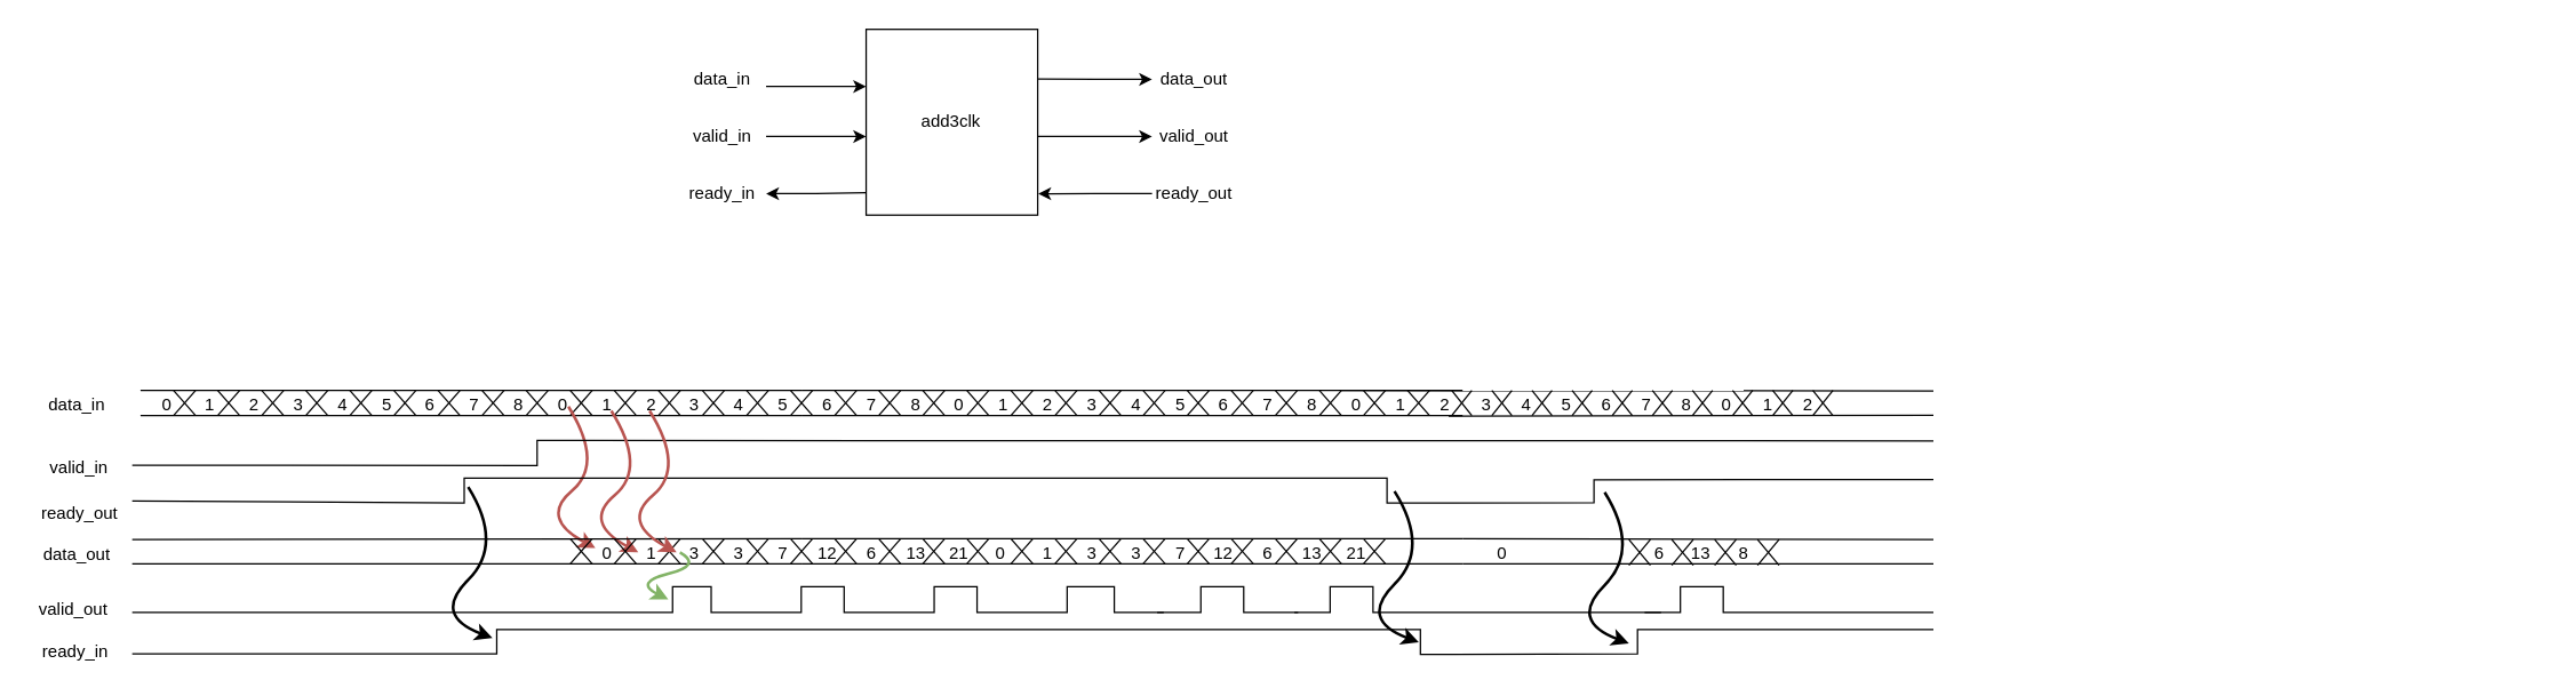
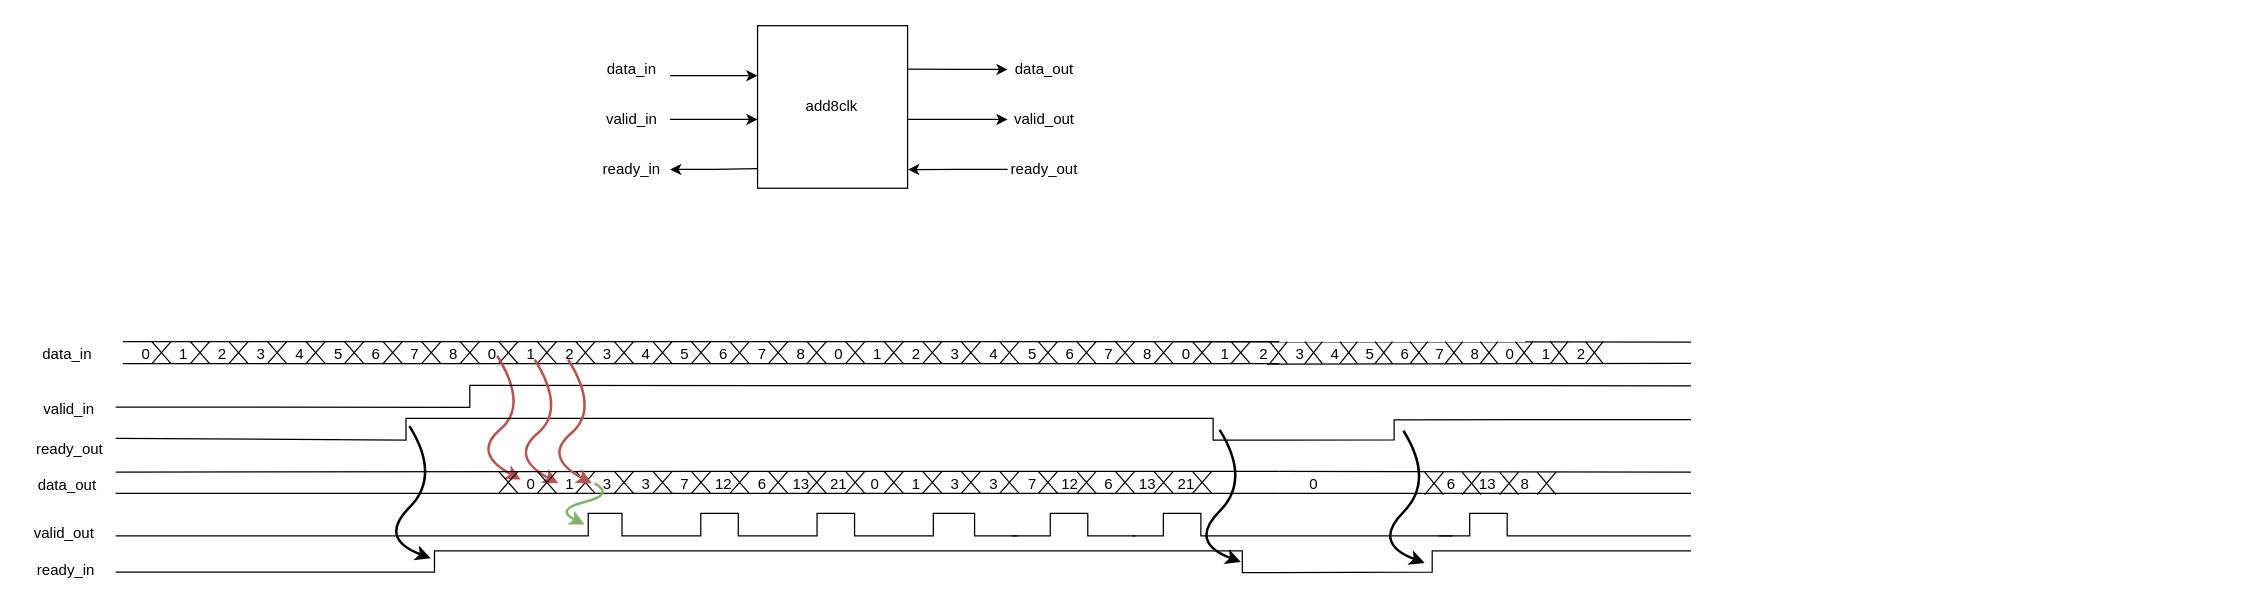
- <mxCell id="2" value="add3clk" style="rounded=0;whiteSpace=wrap;html=1;" parent="1" vertex="1"><mxGeometry x="605.41" y="20" width="120" height="130" as="geometry" /></mxCell>
+ <mxCell id="2" value="add8clk" style="rounded=0;whiteSpace=wrap;html=1;" parent="1" vertex="1"><mxGeometry x="605.41" y="20" width="120" height="130" as="geometry" /></mxCell>
